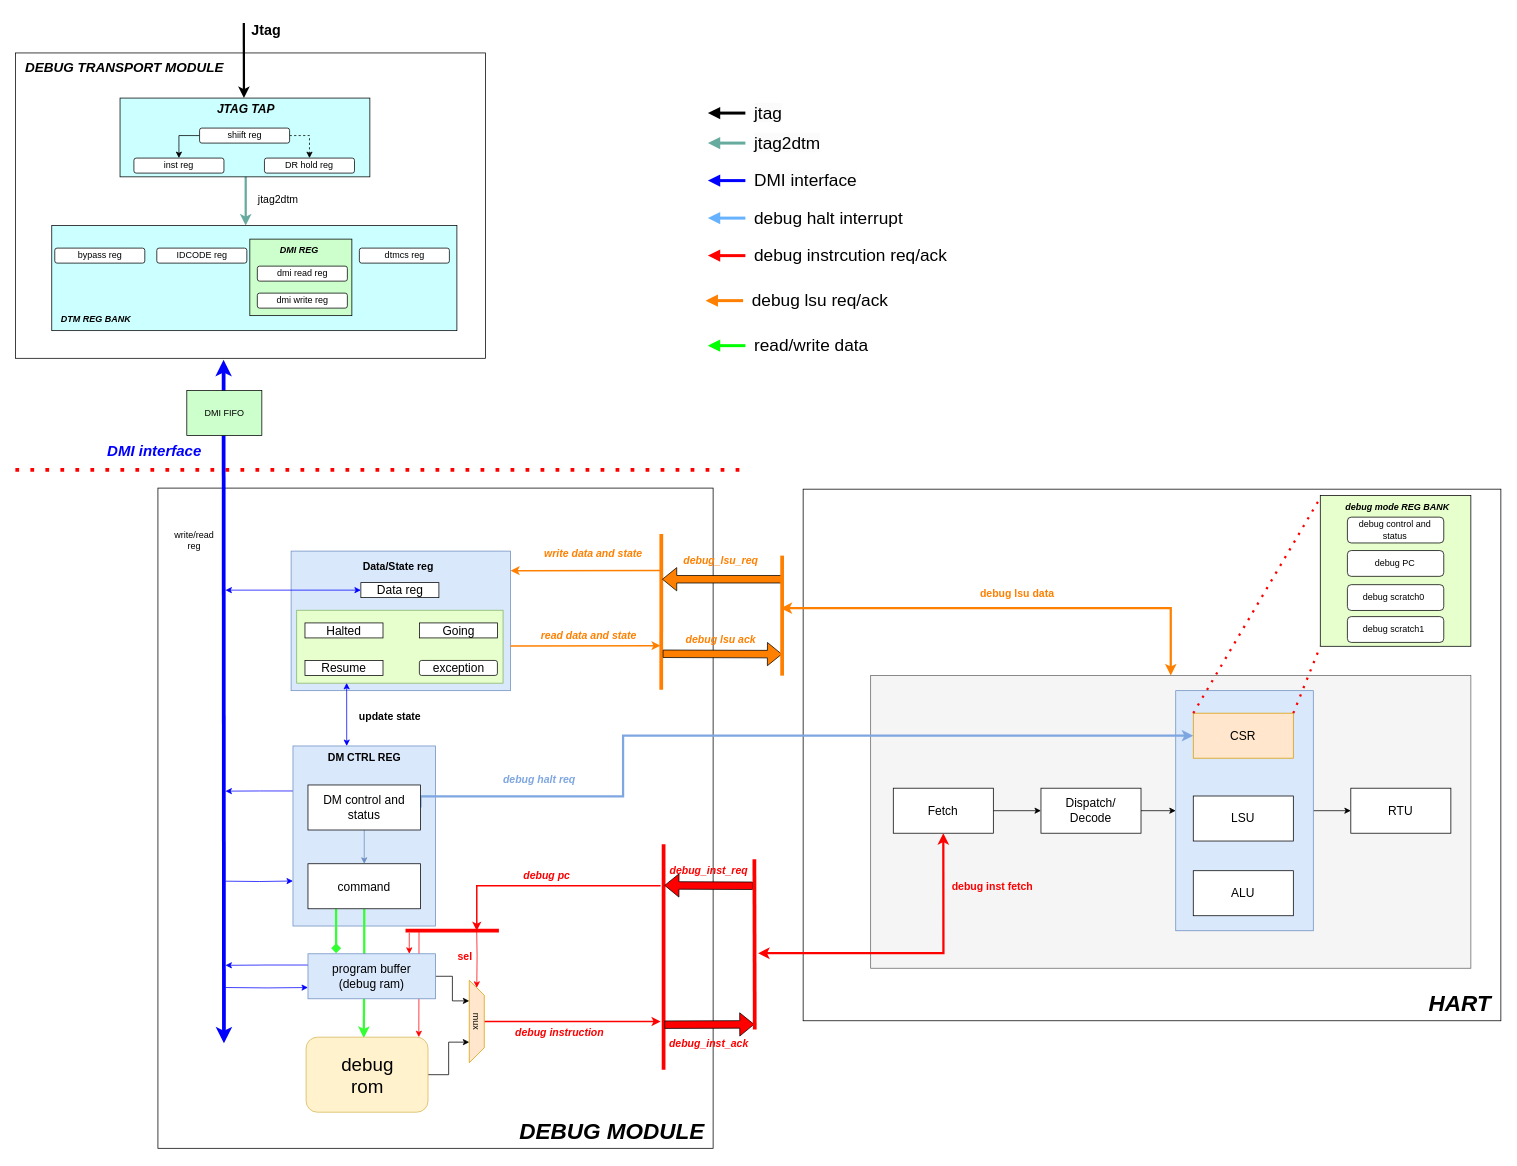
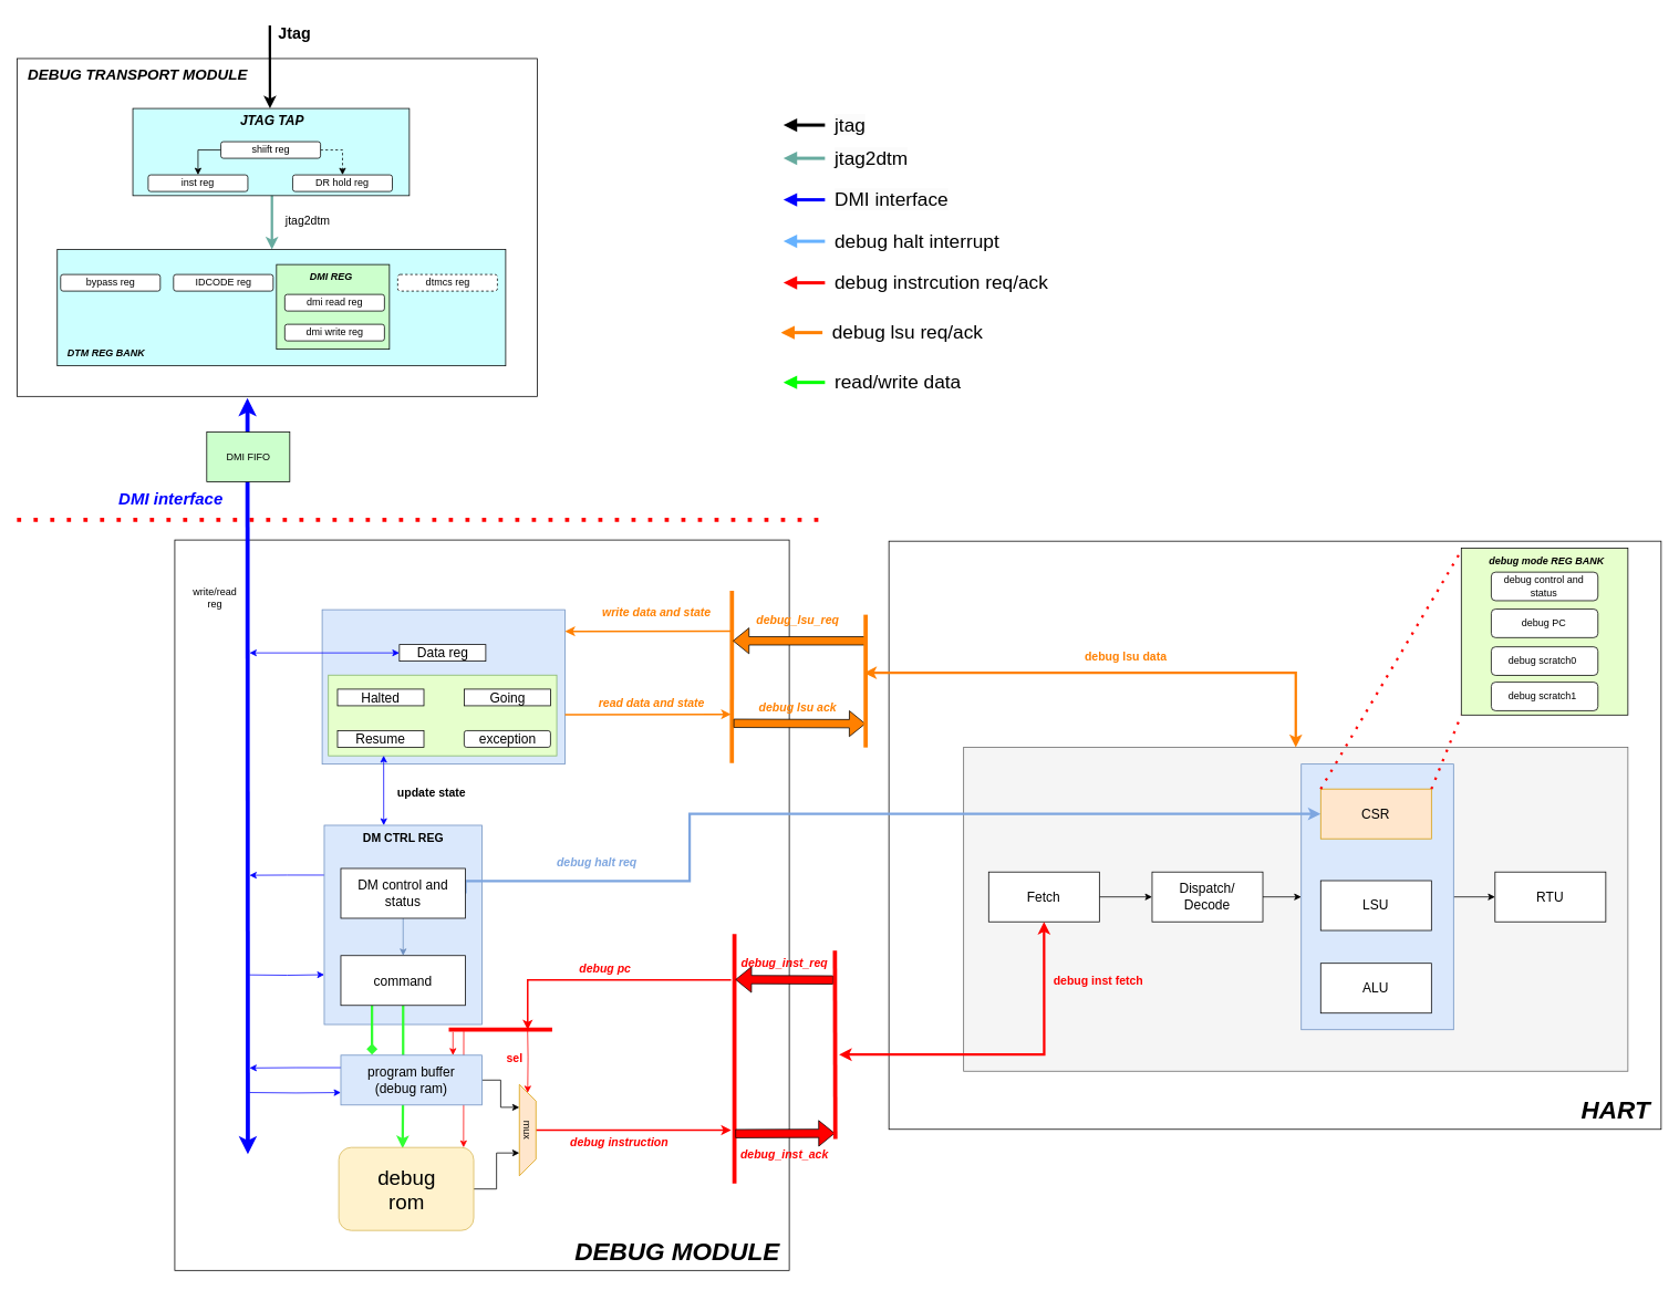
- <mxCell id="45" value="dtmcs reg" style="rounded=1;whiteSpace=wrap;html=1;" vertex="1" parent="1"><mxGeometry x="478.5" y="330.14" width="120" height="20" as="geometry" /></mxCell>
+ <mxCell id="45" value="dtmcs reg" style="rounded=1;whiteSpace=wrap;html=1;dashed=1;" vertex="1" parent="1"><mxGeometry x="478.5" y="330.14" width="120" height="20" as="geometry" /></mxCell>
- <mxCell id="85" value="&lt;b&gt;&lt;font style=&quot;font-size: 14px;&quot;&gt;Data/State reg&lt;/font&gt;&lt;/b&gt;" style="text;html=1;align=center;verticalAlign=middle;resizable=0;points=[];autosize=1;strokeColor=none;fillColor=none;" vertex="1" parent="1"><mxGeometry x="469.5" y="739.72" width="120" height="30" as="geometry" /></mxCell>
